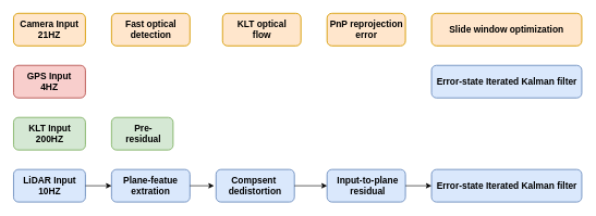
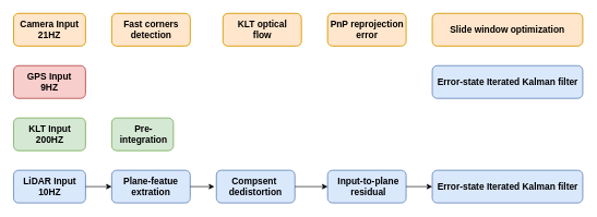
- <mxCell id="29" value="&lt;span style=&quot;font-size: 14px;&quot;&gt;&lt;b&gt;Fast optical detection&lt;/b&gt;&lt;/span&gt;" style="text;html=1;strokeColor=none;fillColor=none;align=center;verticalAlign=middle;whiteSpace=wrap;rounded=0;" parent="27" vertex="1"><mxGeometry x="7.5" y="10" width="105" height="30" as="geometry" /></mxCell>
+ <mxCell id="29" value="&lt;span style=&quot;font-size: 14px;&quot;&gt;&lt;b&gt;Fast corners detection&lt;/b&gt;&lt;/span&gt;" style="text;html=1;strokeColor=none;fillColor=none;align=center;verticalAlign=middle;whiteSpace=wrap;rounded=0;" parent="27" vertex="1"><mxGeometry x="7.5" y="10" width="105" height="30" as="geometry" /></mxCell>
- <mxCell id="44" value="&lt;font style=&quot;font-size: 14px;&quot;&gt;&lt;b&gt;GPS Input &lt;br&gt;4HZ&lt;/b&gt;&lt;/font&gt;" style="text;html=1;strokeColor=none;fillColor=none;align=center;verticalAlign=middle;whiteSpace=wrap;rounded=0;" parent="42" vertex="1"><mxGeometry x="6.875" y="10" width="96.25" height="30" as="geometry" /></mxCell>
+ <mxCell id="44" value="&lt;font style=&quot;font-size: 14px;&quot;&gt;&lt;b&gt;GPS Input &lt;br&gt;9HZ&lt;/b&gt;&lt;/font&gt;" style="text;html=1;strokeColor=none;fillColor=none;align=center;verticalAlign=middle;whiteSpace=wrap;rounded=0;" parent="42" vertex="1"><mxGeometry x="6.875" y="10" width="96.25" height="30" as="geometry" /></mxCell>
- <mxCell id="32" value="&lt;span style=&quot;font-size: 14px;&quot;&gt;&lt;b&gt;Pre-&lt;br&gt;residual&lt;/b&gt;&lt;/span&gt;" style="text;html=1;strokeColor=none;fillColor=none;align=center;verticalAlign=middle;whiteSpace=wrap;rounded=0;" parent="30" vertex="1"><mxGeometry y="10" width="98.214" height="30" as="geometry" /></mxCell>
+ <mxCell id="32" value="&lt;span style=&quot;font-size: 14px;&quot;&gt;&lt;b&gt;Pre-&lt;br&gt;integration&lt;/b&gt;&lt;/span&gt;" style="text;html=1;strokeColor=none;fillColor=none;align=center;verticalAlign=middle;whiteSpace=wrap;rounded=0;" parent="30" vertex="1"><mxGeometry y="10" width="98.214" height="30" as="geometry" /></mxCell>
